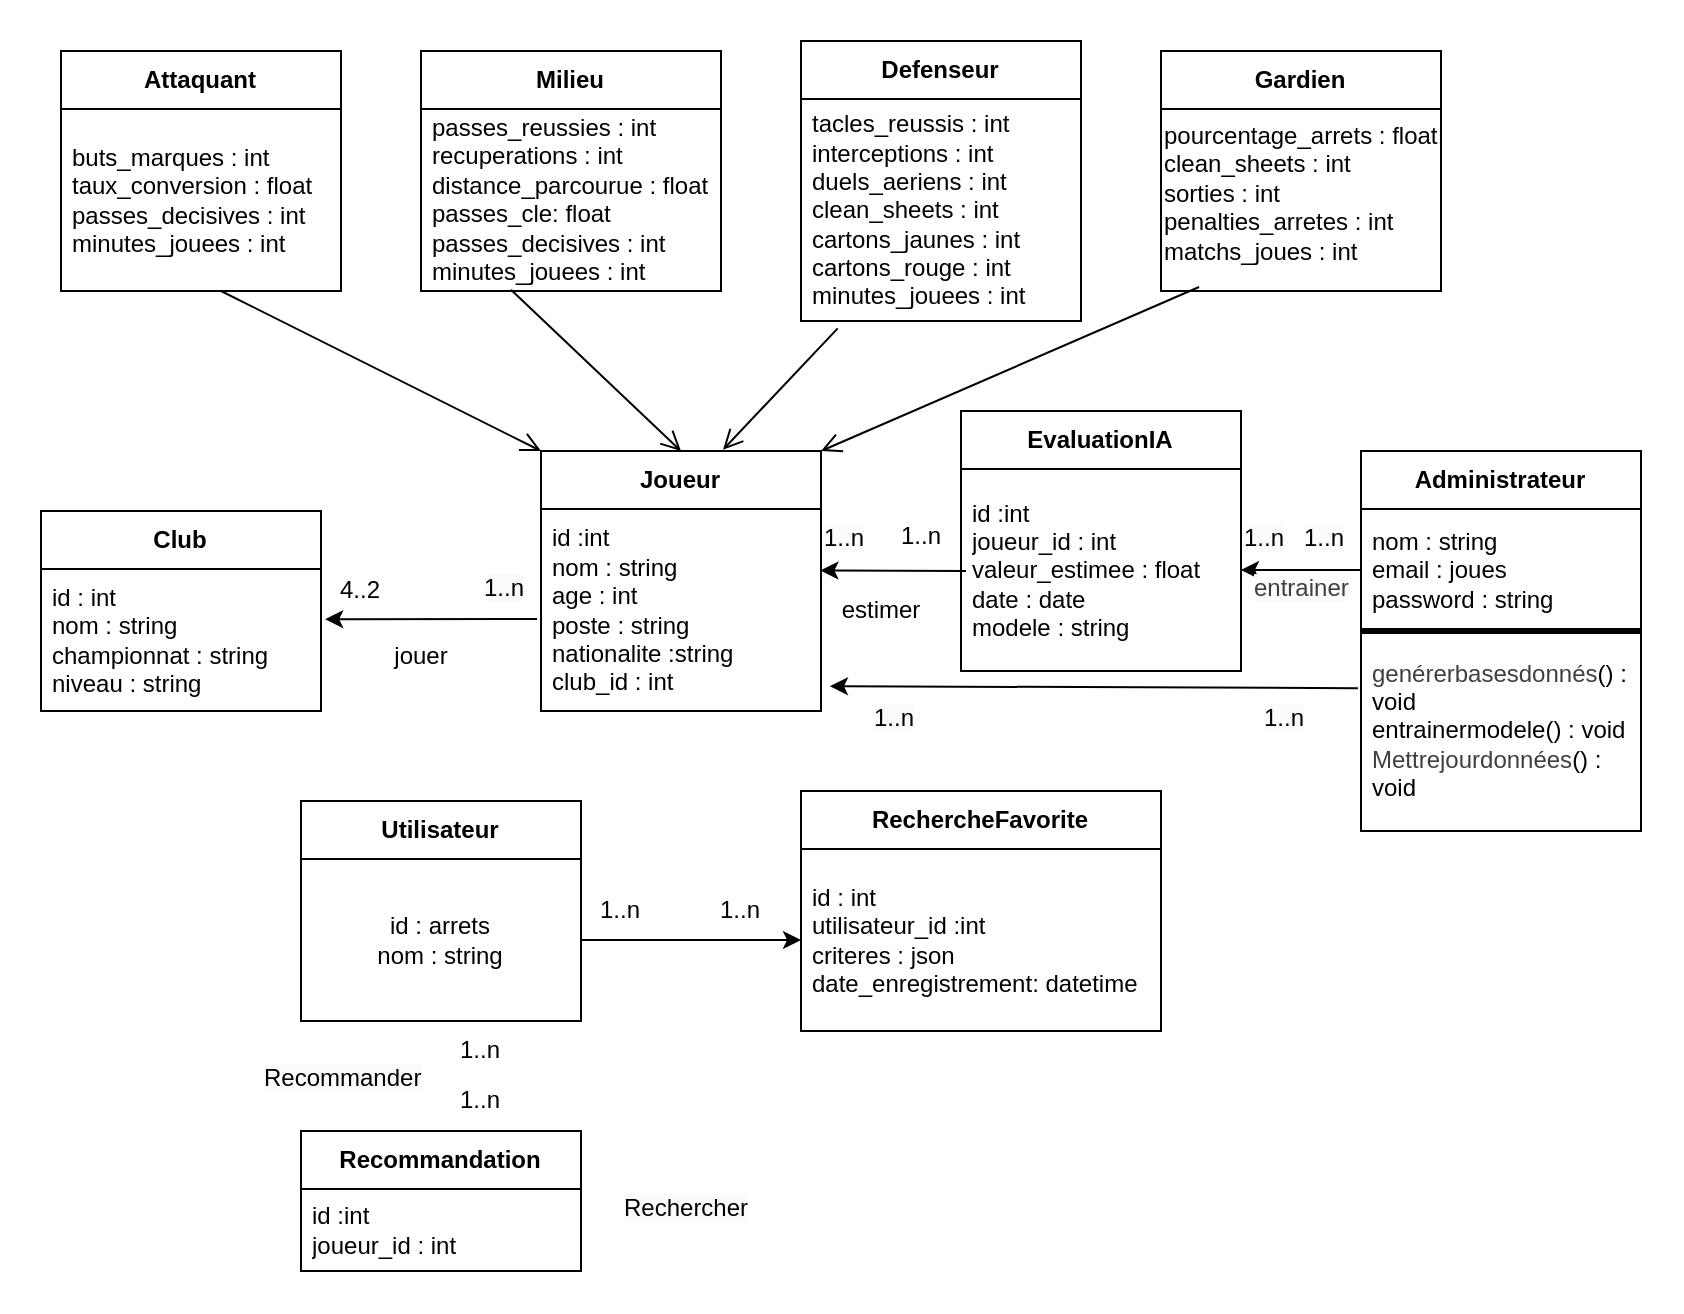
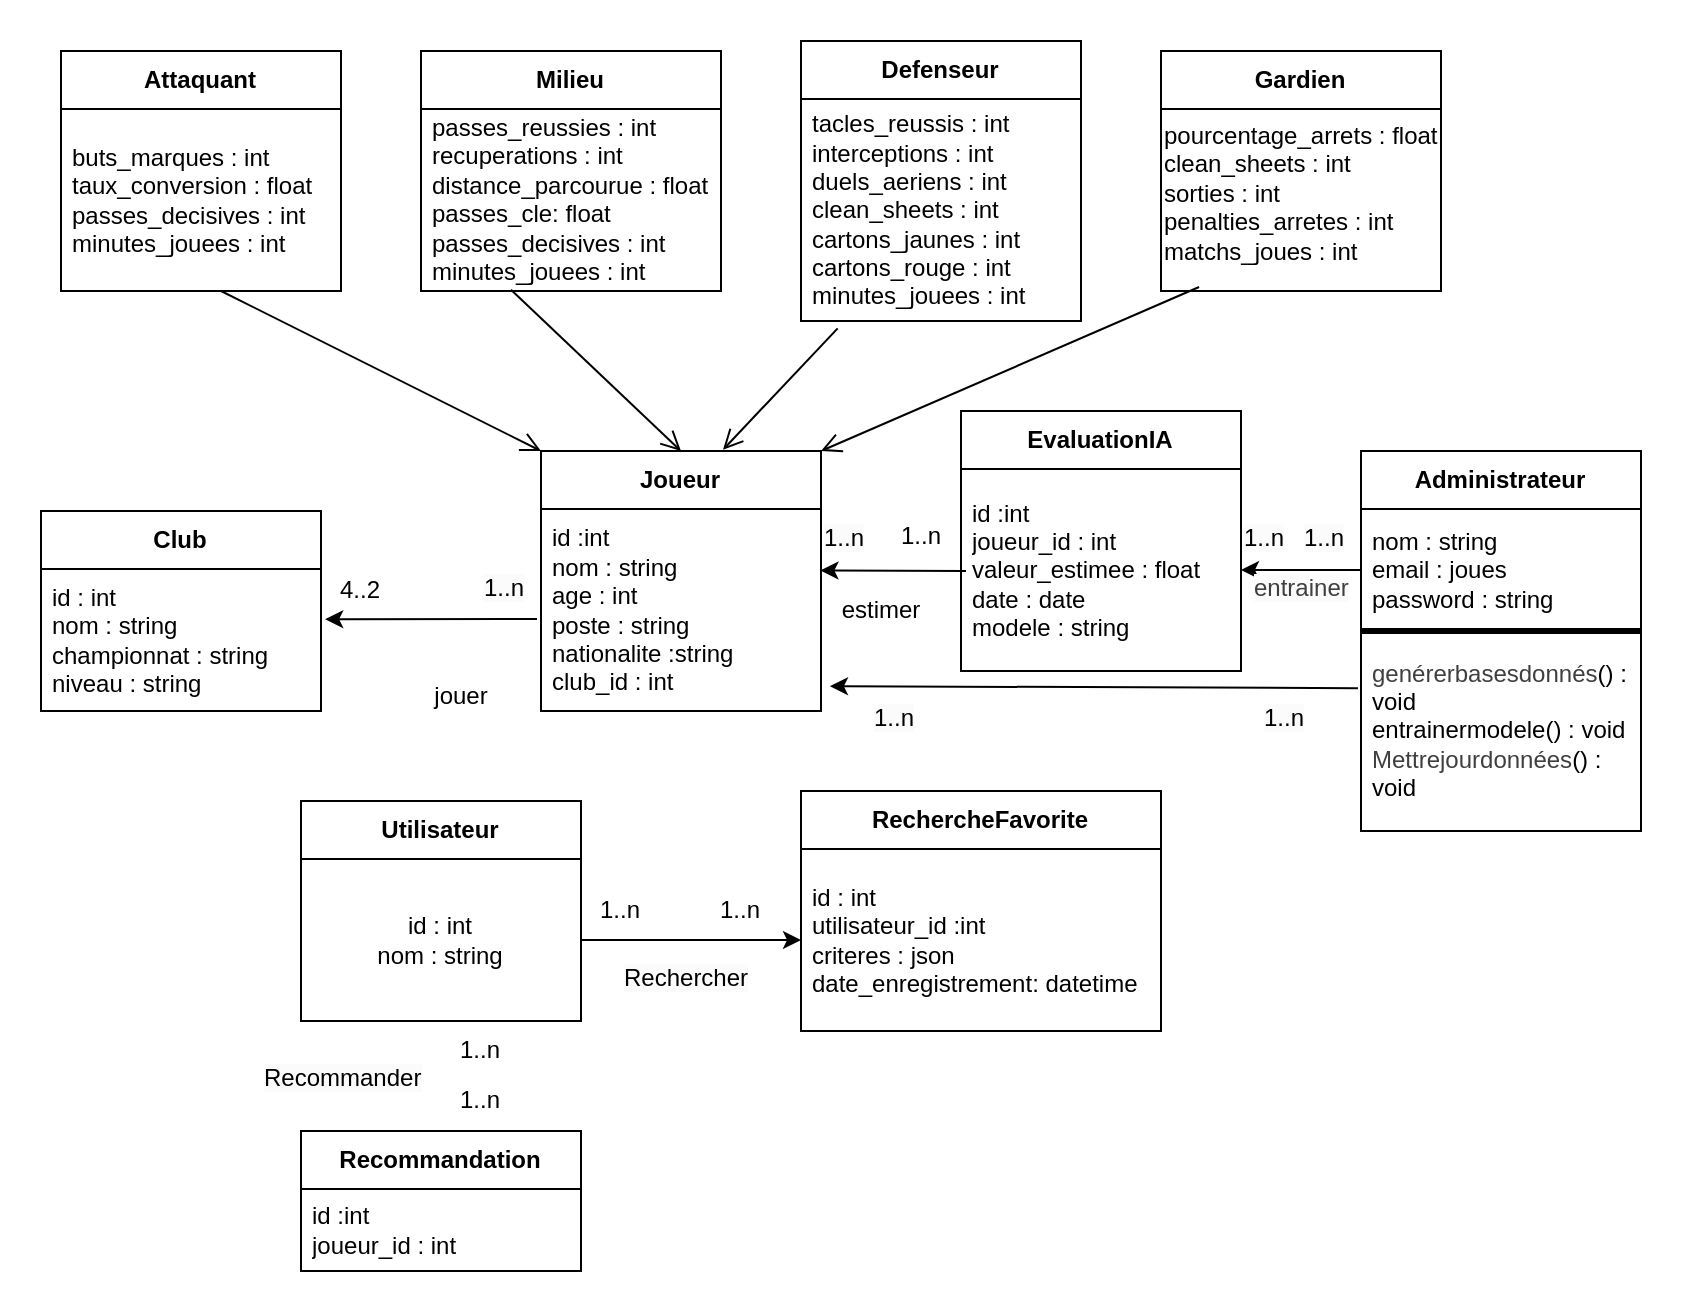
- <mxCell id="48" value="jouer" style="text;html=1;align=center;verticalAlign=middle;resizable=0;points=[];autosize=1;strokeColor=none;fillColor=none;" vertex="1" parent="1"><mxGeometry x="185" y="313" width="50" height="30" as="geometry" /></mxCell>
+ <mxCell id="48" value="jouer" style="text;html=1;align=center;verticalAlign=middle;resizable=0;points=[];autosize=1;strokeColor=none;fillColor=none;" vertex="1" parent="1"><mxGeometry x="205" y="333" width="50" height="30" as="geometry" /></mxCell>
- <mxCell id="15" value="&lt;span style=&quot;color: rgb(0, 0, 0); text-align: left;&quot;&gt;id : arrets&lt;/span&gt;&lt;div style=&quot;text-align: left;&quot;&gt;nom : string&lt;/div&gt;" style="text;html=1;strokeColor=none;fillColor=none;align=center;verticalAlign=middle;spacingLeft=4;spacingRight=4;overflow=hidden;rotatable=0;points=[[0,0.5],[1,0.5]];portConstraint=eastwest;whiteSpace=wrap;" parent="14" vertex="1"><mxGeometry y="29" width="140" height="81" as="geometry" /></mxCell>
+ <mxCell id="15" value="&lt;span style=&quot;color: rgb(0, 0, 0); text-align: left;&quot;&gt;id : int&lt;/span&gt;&lt;div style=&quot;text-align: left;&quot;&gt;nom : string&lt;/div&gt;" style="text;html=1;strokeColor=none;fillColor=none;align=center;verticalAlign=middle;spacingLeft=4;spacingRight=4;overflow=hidden;rotatable=0;points=[[0,0.5],[1,0.5]];portConstraint=eastwest;whiteSpace=wrap;" parent="14" vertex="1"><mxGeometry y="29" width="140" height="81" as="geometry" /></mxCell>
- <mxCell id="46" value="&lt;span style=&quot;color: rgb(0, 0, 0); font-size: 12px; font-style: normal; font-variant-ligatures: normal; font-variant-caps: normal; letter-spacing: normal; orphans: 2; text-align: center; text-indent: 0px; text-transform: none; widows: 2; word-spacing: 0px; -webkit-text-stroke-width: 0px; white-space: normal; background-color: rgb(251, 251, 251); text-decoration-thickness: initial; text-decoration-style: initial; text-decoration-color: initial; float: none; display: inline !important;&quot;&gt;&lt;font style=&quot;&quot; face=&quot;Arial&quot;&gt;Rechercher&lt;/font&gt;&lt;/span&gt;" style="text;whiteSpace=wrap;html=1;" vertex="1" parent="1"><mxGeometry x="310" y="590" width="90" height="40" as="geometry" /></mxCell>
+ <mxCell id="46" value="&lt;span style=&quot;color: rgb(0, 0, 0); font-size: 12px; font-style: normal; font-variant-ligatures: normal; font-variant-caps: normal; letter-spacing: normal; orphans: 2; text-align: center; text-indent: 0px; text-transform: none; widows: 2; word-spacing: 0px; -webkit-text-stroke-width: 0px; white-space: normal; background-color: rgb(251, 251, 251); text-decoration-thickness: initial; text-decoration-style: initial; text-decoration-color: initial; float: none; display: inline !important;&quot;&gt;&lt;font style=&quot;&quot; face=&quot;Arial&quot;&gt;Rechercher&lt;/font&gt;&lt;/span&gt;" style="text;whiteSpace=wrap;html=1;" vertex="1" parent="1"><mxGeometry x="310" y="475" width="90" height="40" as="geometry" /></mxCell>
